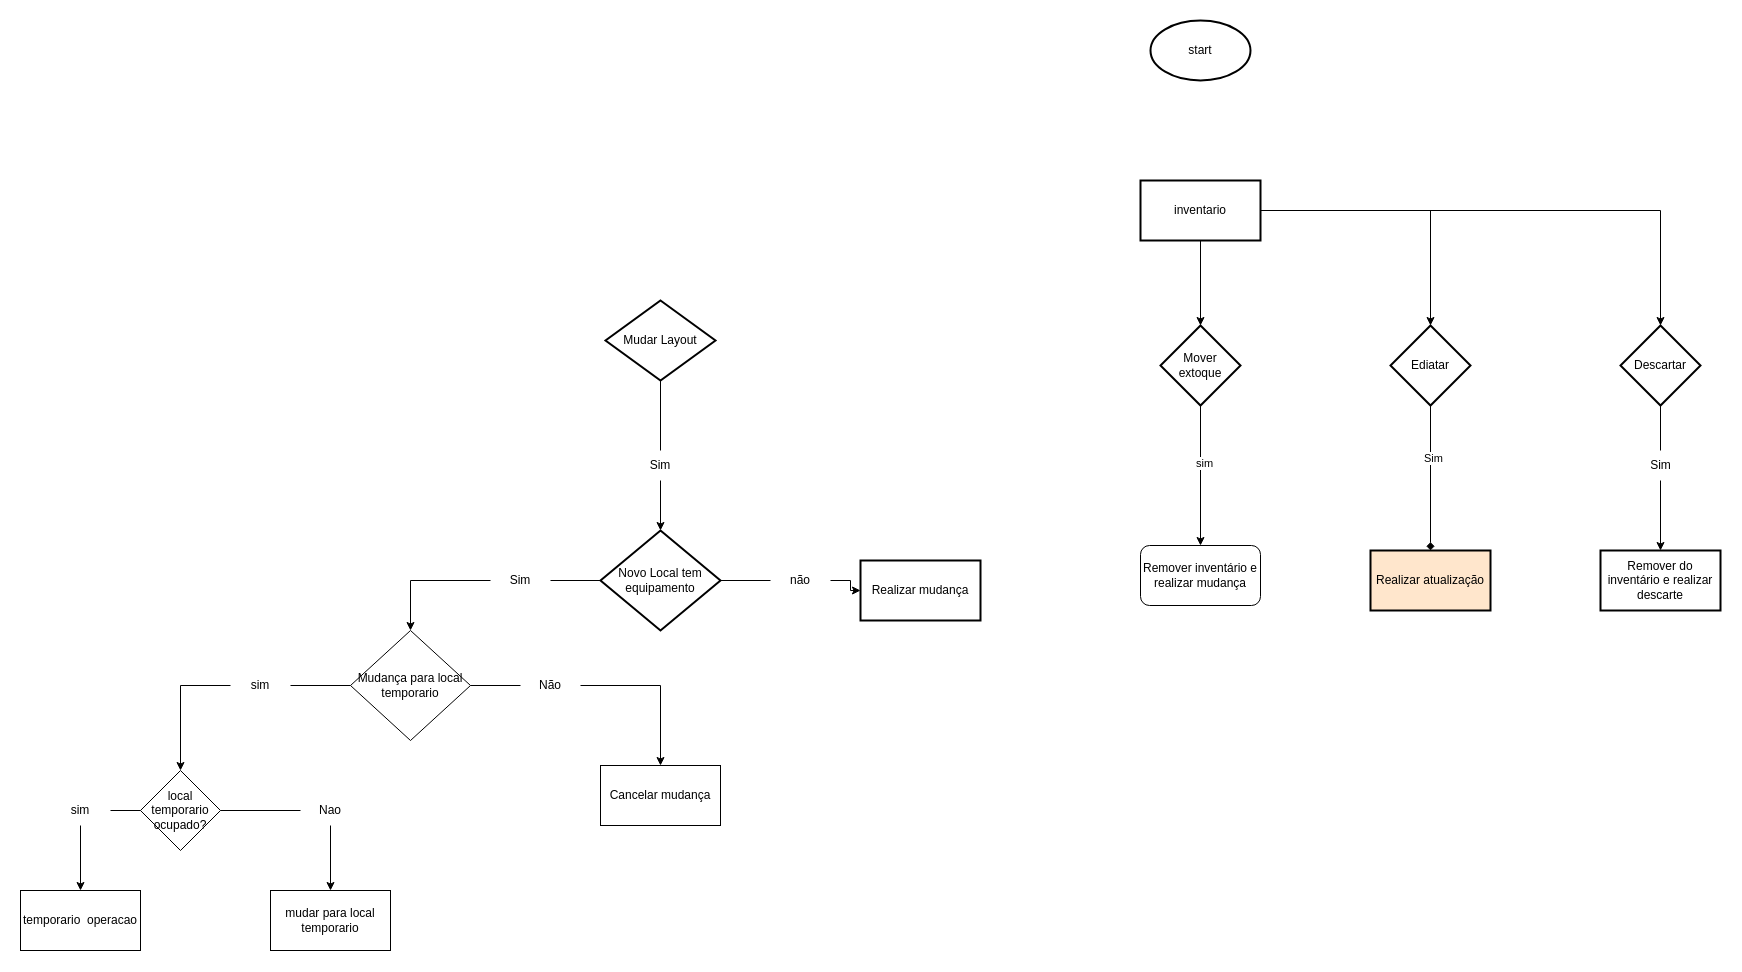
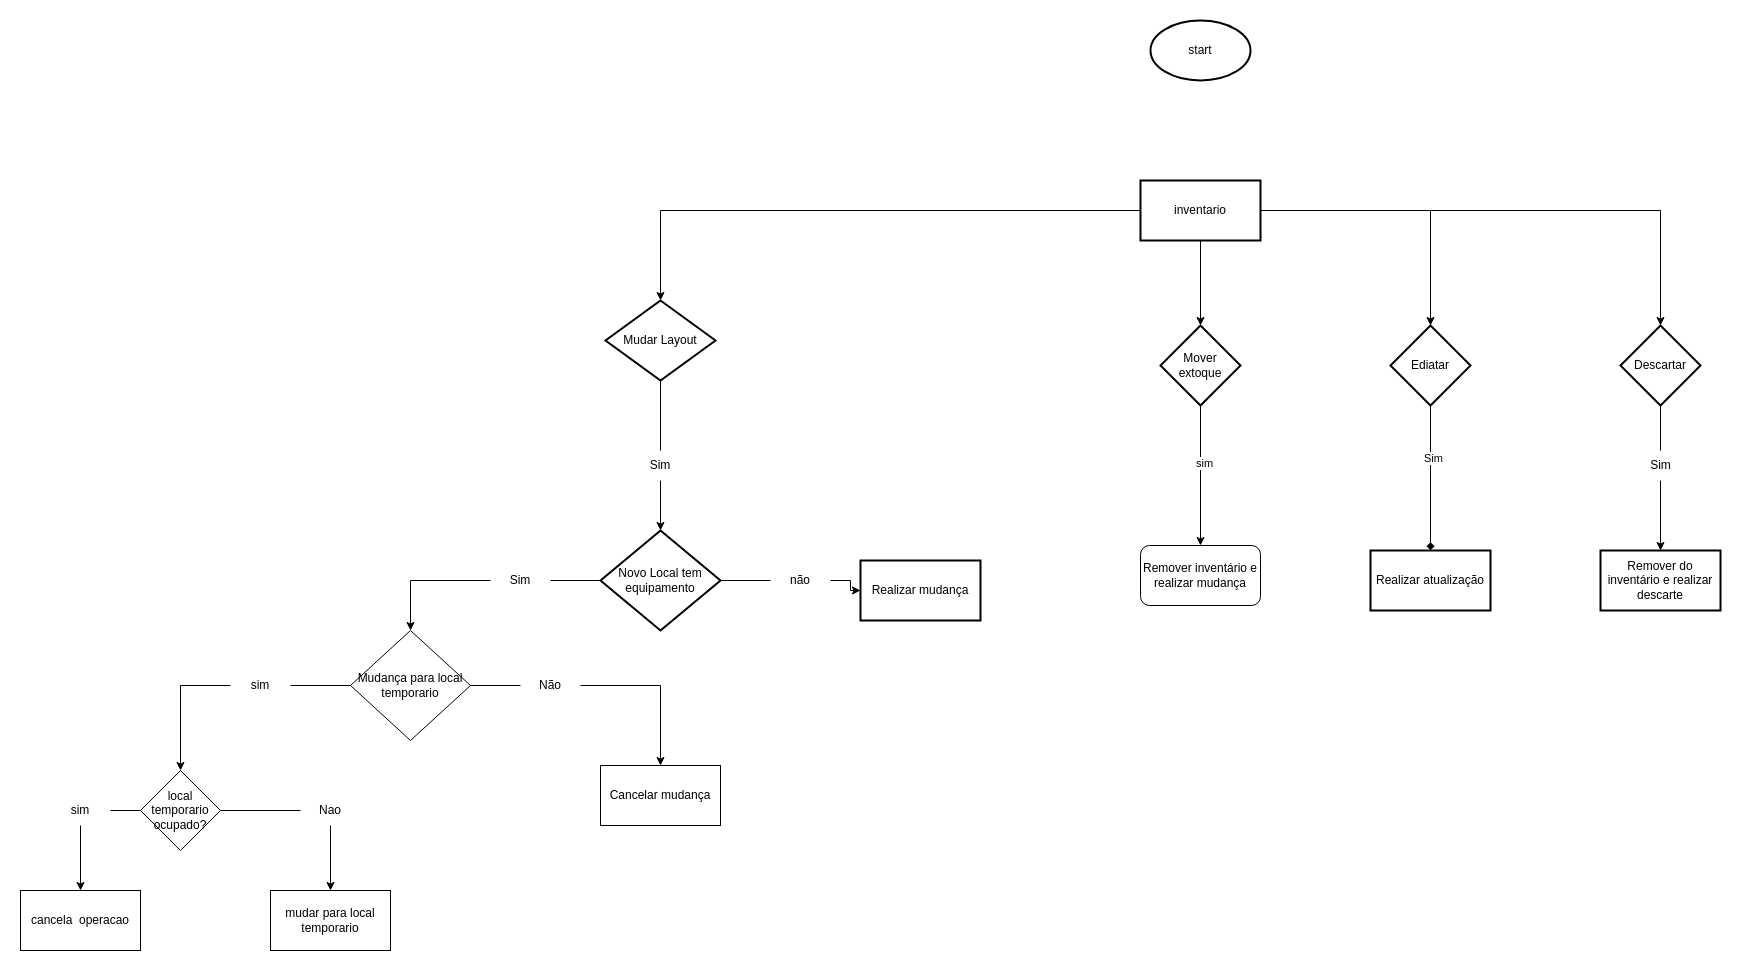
+ <mxCell id="3" value="" style="edgeStyle=orthogonalEdgeStyle;rounded=0;orthogonalLoop=1;jettySize=auto;html=1;" edge="1" parent="1" source="7" target="9"><mxGeometry relative="1" as="geometry" /></mxCell>
- <mxCell id="44" value="Realizar atualização" style="whiteSpace=wrap;html=1;strokeWidth=2;fillColor=#ffe6cc;" vertex="1" parent="1"><mxGeometry x="1370" y="550" width="120" height="60" as="geometry" /></mxCell>
+ <mxCell id="44" value="Realizar atualização" style="whiteSpace=wrap;html=1;strokeWidth=2;" vertex="1" parent="1"><mxGeometry x="1370" y="550" width="120" height="60" as="geometry" /></mxCell>
- <mxCell id="26" value="temporario&amp;nbsp; operacao" style="whiteSpace=wrap;html=1;" vertex="1" parent="1"><mxGeometry x="20" y="890" width="120" height="60" as="geometry" /></mxCell>
+ <mxCell id="26" value="cancela&amp;nbsp; operacao" style="whiteSpace=wrap;html=1;" vertex="1" parent="1"><mxGeometry x="20" y="890" width="120" height="60" as="geometry" /></mxCell>
